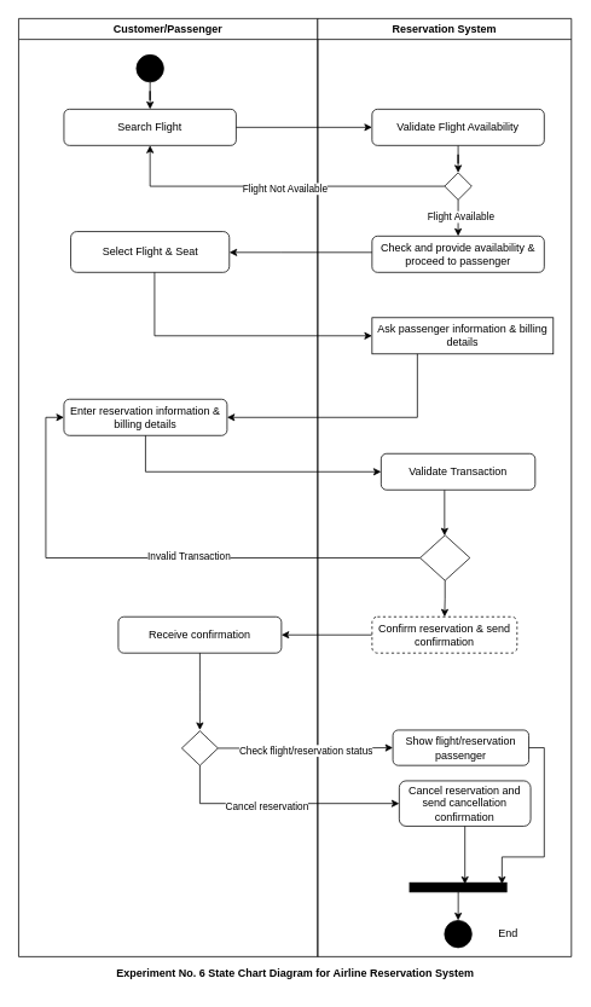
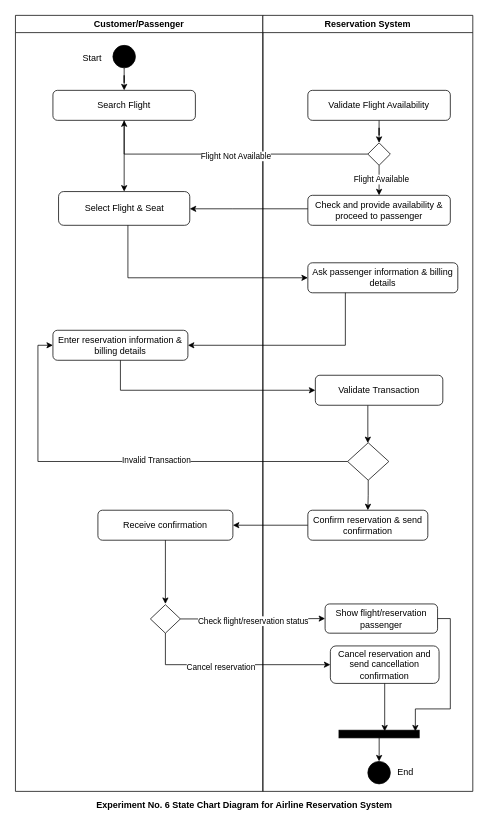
+ <mxCell id="9" value="Start" style="text;html=1;align=center;verticalAlign=middle;resizable=0;points=[];autosize=1;strokeColor=none;fillColor=none;" parent="2" vertex="1"><mxGeometry x="77" y="42" width="50" height="30" as="geometry" /></mxCell>
- <mxCell id="47" style="edgeStyle=orthogonalEdgeStyle;rounded=0;orthogonalLoop=1;jettySize=auto;html=1;entryX=0;entryY=0.5;entryDx=0;entryDy=0;" parent="1" source="3" target="12" edge="1"><mxGeometry relative="1" as="geometry" /></mxCell>
+ <mxCell id="47" style="edgeStyle=orthogonalEdgeStyle;rounded=0;orthogonalLoop=1;jettySize=auto;html=1;" parent="1" source="3" target="6" edge="1"><mxGeometry relative="1" as="geometry" /></mxCell>
- <mxCell id="17" value="Ask passenger information &amp;amp; billing details" style="whiteSpace=wrap;html=1;shadow=0;glass=0;rounded=0;" parent="10" vertex="1"><mxGeometry x="60" y="330" width="200" height="40" as="geometry" /></mxCell>
+ <mxCell id="17" value="Ask passenger information &amp;amp; billing details" style="whiteSpace=wrap;html=1;rounded=1;shadow=0;glass=0;" parent="10" vertex="1"><mxGeometry x="60" y="330" width="200" height="40" as="geometry" /></mxCell>
- <mxCell id="23" value="Confirm reservation &amp;amp; send confirmation" style="whiteSpace=wrap;html=1;rounded=1;shadow=0;glass=0;dashed=1;" parent="10" vertex="1"><mxGeometry x="60" y="660" width="160" height="40" as="geometry" /></mxCell>
+ <mxCell id="23" value="Confirm reservation &amp;amp; send confirmation" style="whiteSpace=wrap;html=1;rounded=1;shadow=0;glass=0;" parent="10" vertex="1"><mxGeometry x="60" y="660" width="160" height="40" as="geometry" /></mxCell>
- <mxCell id="32" value="End" style="text;html=1;align=center;verticalAlign=middle;resizable=0;points=[];autosize=1;strokeColor=none;fillColor=none;" parent="10" vertex="1"><mxGeometry x="190" y="995" width="40" height="30" as="geometry" /></mxCell>
+ <mxCell id="32" value="End" style="text;html=1;align=center;verticalAlign=middle;resizable=0;points=[];autosize=1;strokeColor=none;fillColor=none;" parent="10" vertex="1"><mxGeometry x="170" y="995" width="40" height="30" as="geometry" /></mxCell>
